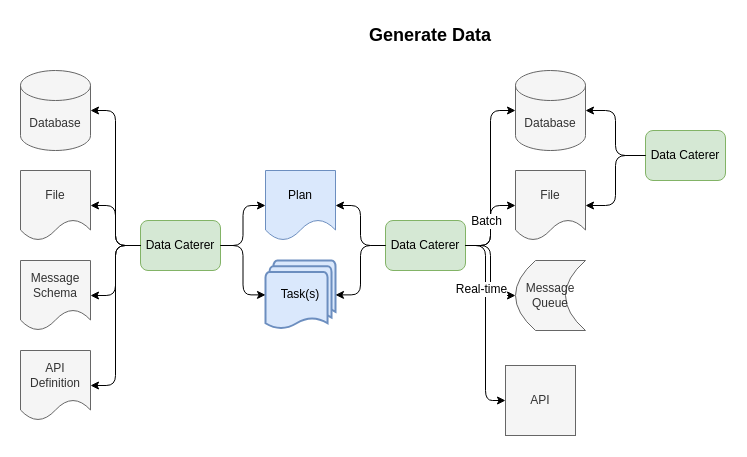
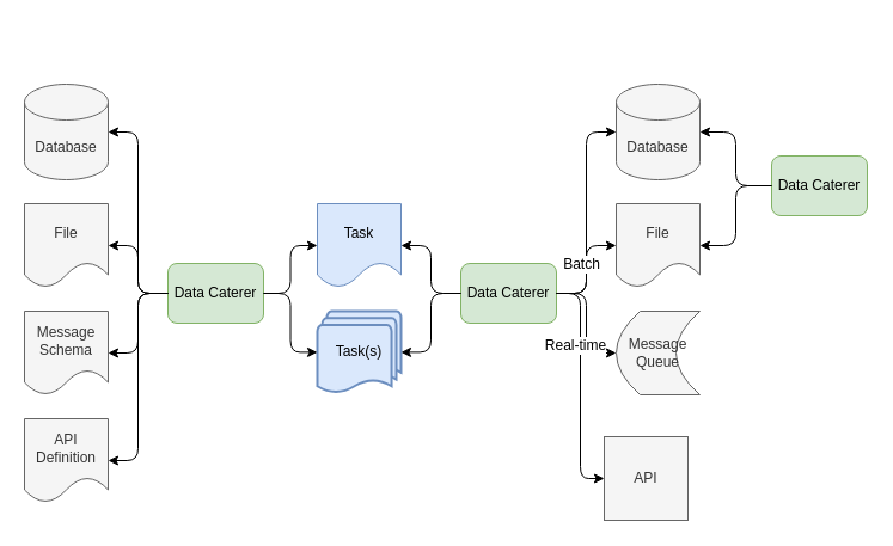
- <mxCell id="16" value="Generate Data" style="text;html=1;strokeColor=none;fillColor=none;align=center;verticalAlign=middle;whiteSpace=wrap;rounded=0;fontSize=18;fontStyle=1" vertex="1" parent="1"><mxGeometry x="340" y="20" width="180" height="30" as="geometry" /></mxCell>
- <mxCell id="7" value="Plan" style="shape=document;whiteSpace=wrap;html=1;boundedLbl=1;fillColor=#dae8fc;strokeColor=#6c8ebf;" vertex="1" parent="6"><mxGeometry width="70" height="70" as="geometry" /></mxCell>
+ <mxCell id="7" value="Task" style="shape=document;whiteSpace=wrap;html=1;boundedLbl=1;fillColor=#dae8fc;strokeColor=#6c8ebf;" vertex="1" parent="6"><mxGeometry width="70" height="70" as="geometry" /></mxCell>
